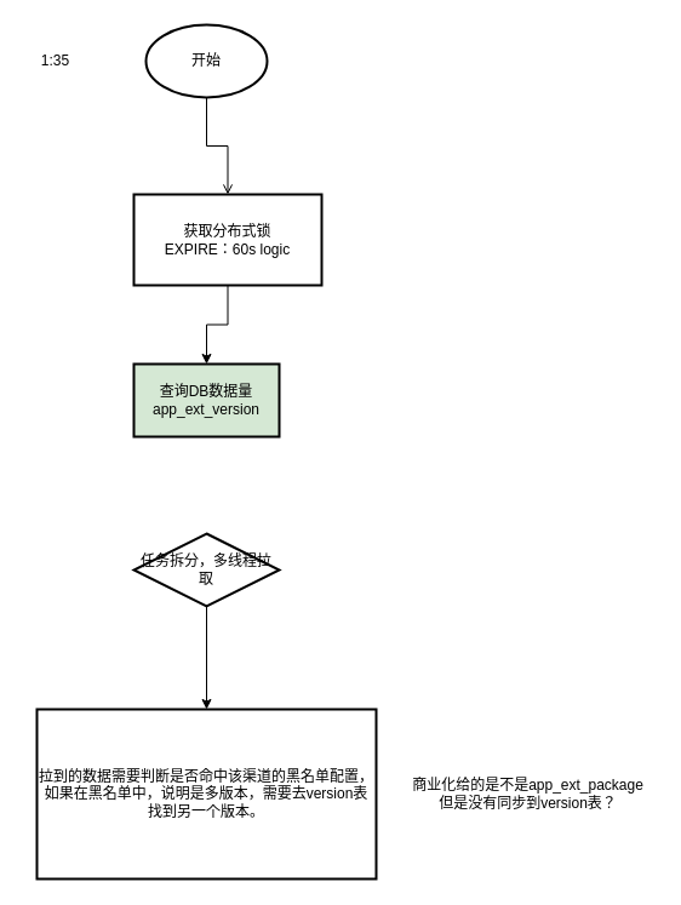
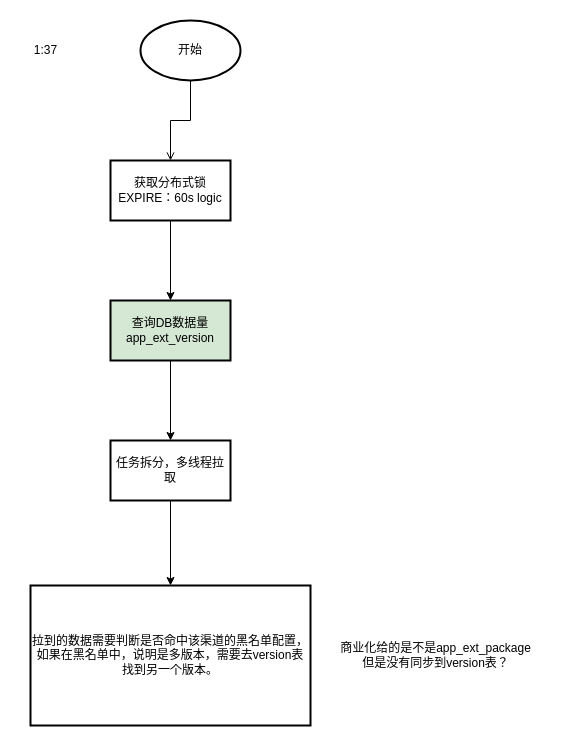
- <mxCell id="4" value="1:35" style="text;html=1;align=center;verticalAlign=middle;resizable=0;points=[];autosize=1;strokeColor=none;fillColor=none;" vertex="1" parent="1"><mxGeometry x="20" y="35" width="50" height="30" as="geometry" /></mxCell>
+ <mxCell id="4" value="1:37" style="text;html=1;align=center;verticalAlign=middle;resizable=0;points=[];autosize=1;strokeColor=none;fillColor=none;" vertex="1" parent="1"><mxGeometry x="20" y="35" width="50" height="30" as="geometry" /></mxCell>
- <mxCell id="3" value="开始" style="strokeWidth=2;html=1;shape=mxgraph.flowchart.start_1;whiteSpace=wrap;" vertex="1" parent="1"><mxGeometry x="120" y="20" width="100" height="60" as="geometry" /></mxCell>
+ <mxCell id="3" value="开始" style="strokeWidth=2;html=1;shape=mxgraph.flowchart.start_1;whiteSpace=wrap;" vertex="1" parent="1"><mxGeometry x="140" y="20" width="100" height="60" as="geometry" /></mxCell>
- <mxCell id="6" value="获取分布式锁&lt;br&gt;EXPIRE：60s logic" style="whiteSpace=wrap;html=1;strokeWidth=2;" vertex="1" parent="1"><mxGeometry x="110" y="160" width="155" height="75" as="geometry" /></mxCell>
+ <mxCell id="6" value="获取分布式锁&lt;br&gt;EXPIRE：60s logic" style="whiteSpace=wrap;html=1;strokeWidth=2;" vertex="1" parent="1"><mxGeometry x="110" y="160" width="120" height="60" as="geometry" /></mxCell>
+ <mxCell id="7" value="" style="edgeStyle=orthogonalEdgeStyle;rounded=0;orthogonalLoop=1;jettySize=auto;html=1;" edge="1" parent="1" source="8" target="10"><mxGeometry relative="1" as="geometry" /></mxCell>
- <mxCell id="10" value="任务拆分，多线程拉取" style="rhombus;whiteSpace=wrap;html=1;strokeWidth=2;" vertex="1" parent="1"><mxGeometry x="110" y="440" width="120" height="60" as="geometry" /></mxCell>
+ <mxCell id="10" value="任务拆分，多线程拉取" style="whiteSpace=wrap;html=1;strokeWidth=2;" vertex="1" parent="1"><mxGeometry x="110" y="440" width="120" height="60" as="geometry" /></mxCell>
